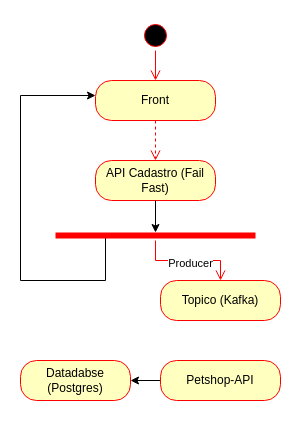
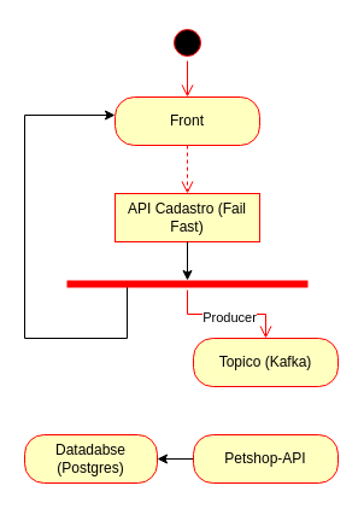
- <mxCell id="10" value="API Cadastro (Fail Fast)" style="rounded=1;whiteSpace=wrap;html=1;arcSize=40;fontColor=#000000;fillColor=#ffffc0;strokeColor=#ff0000;" vertex="1" parent="1"><mxGeometry x="95" y="160" width="120" height="40" as="geometry" /></mxCell>
+ <mxCell id="10" value="API Cadastro (Fail Fast)" style="whiteSpace=wrap;html=1;arcSize=40;fontColor=#000000;fillColor=#ffffc0;strokeColor=#ff0000;rounded=0;" vertex="1" parent="1"><mxGeometry x="95" y="160" width="120" height="40" as="geometry" /></mxCell>
